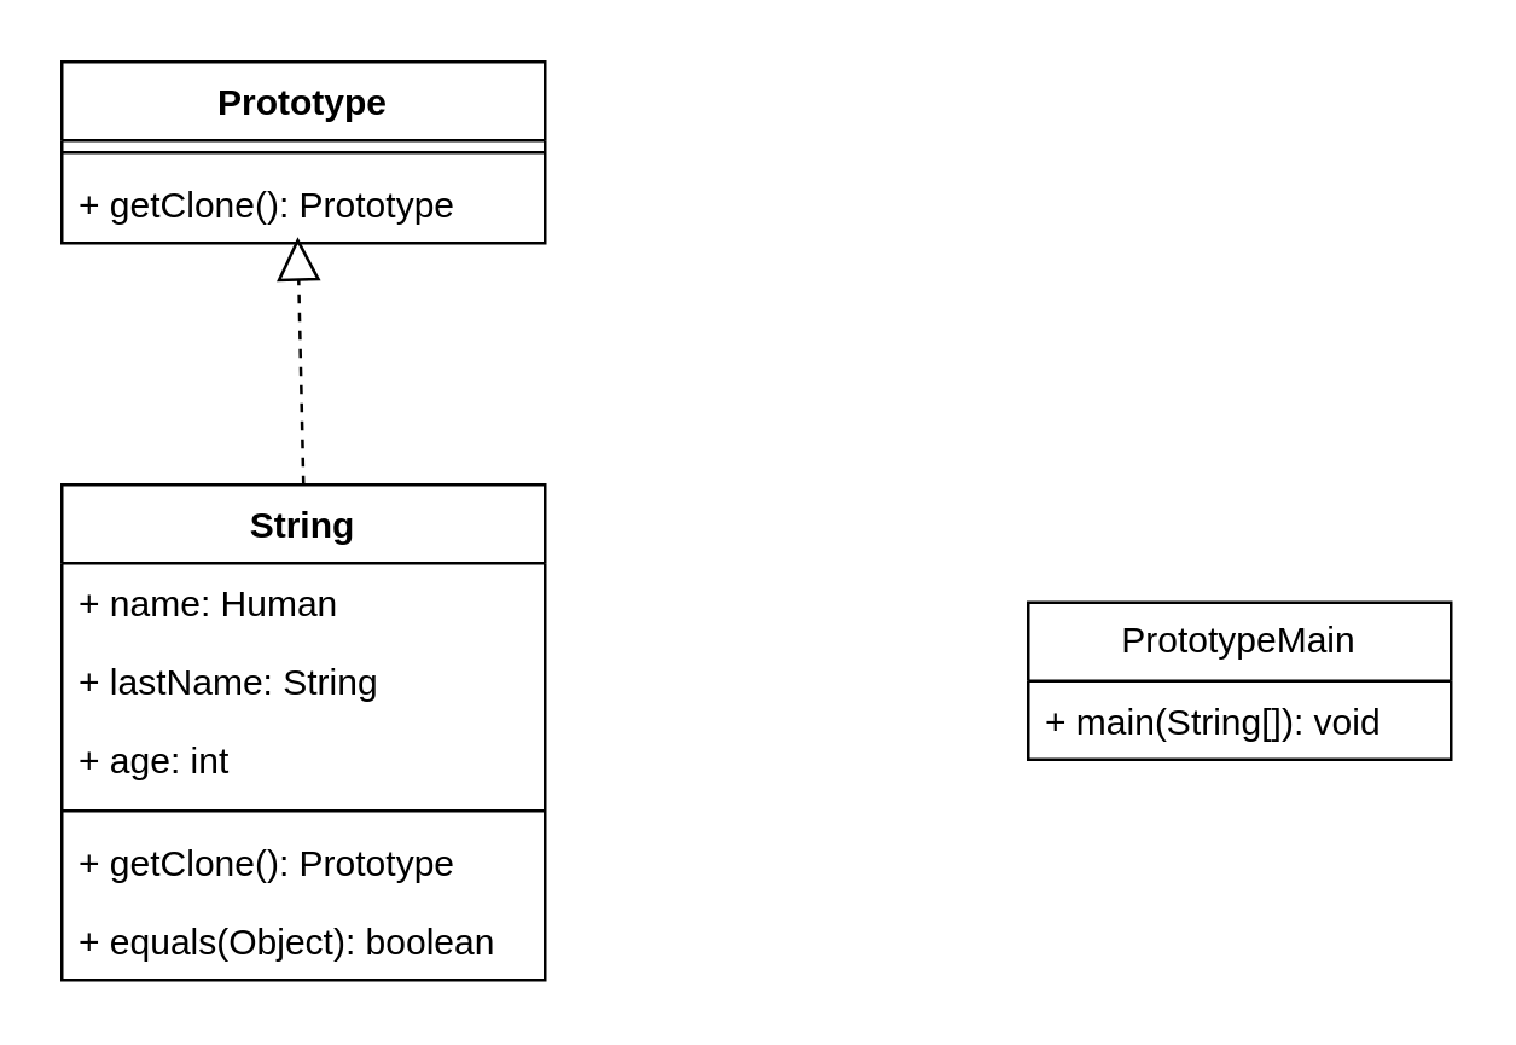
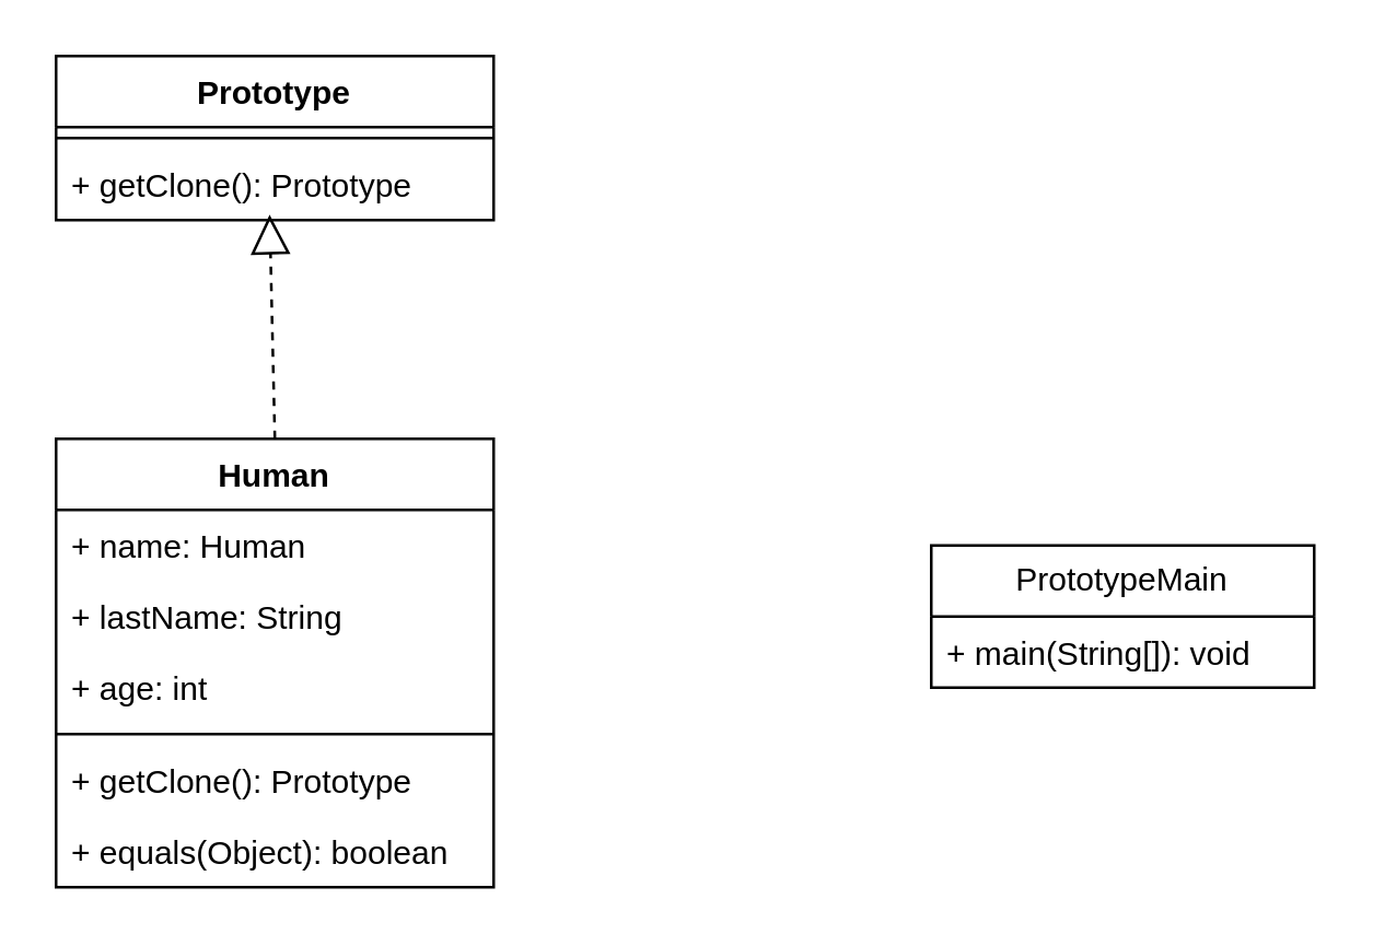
- <mxCell id="5" value="String" style="swimlane;fontStyle=1;align=center;verticalAlign=top;childLayout=stackLayout;horizontal=1;startSize=26;horizontalStack=0;resizeParent=1;resizeParentMax=0;resizeLast=0;collapsible=1;marginBottom=0;whiteSpace=wrap;html=1;" vertex="1" parent="1"><mxGeometry x="20" y="160" width="160" height="164" as="geometry" /></mxCell>
+ <mxCell id="5" value="Human" style="swimlane;fontStyle=1;align=center;verticalAlign=top;childLayout=stackLayout;horizontal=1;startSize=26;horizontalStack=0;resizeParent=1;resizeParentMax=0;resizeLast=0;collapsible=1;marginBottom=0;whiteSpace=wrap;html=1;" vertex="1" parent="1"><mxGeometry x="20" y="160" width="160" height="164" as="geometry" /></mxCell>
